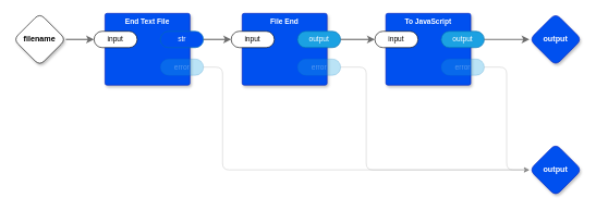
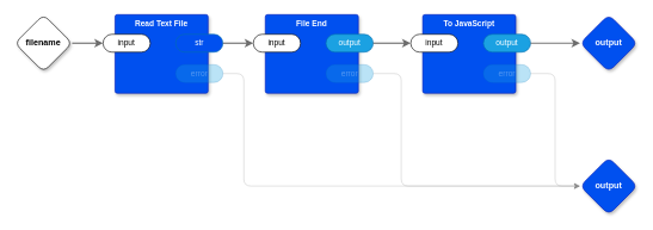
- <mxCell id="11" value="End Text File" style="rounded=1;whiteSpace=wrap;html=1;sketch=0;container=1;recursiveResize=0;verticalAlign=top;arcSize=6;fontStyle=1;autosize=0;points=[];absoluteArcSize=1;shadow=1;strokeColor=#001DBC;fillColor=#0050ef;fontColor=#ffffff;fontFamily=Helvetica;fontSize=11;" vertex="1" parent="1"><mxGeometry x="160" y="20" width="130" height="110" as="geometry"><mxRectangle x="-98" y="-1230" width="99" height="26" as="alternateBounds" /></mxGeometry></mxCell>
+ <mxCell id="11" value="Read Text File" style="rounded=1;whiteSpace=wrap;html=1;sketch=0;container=1;recursiveResize=0;verticalAlign=top;arcSize=6;fontStyle=1;autosize=0;points=[];absoluteArcSize=1;shadow=1;strokeColor=#001DBC;fillColor=#0050ef;fontColor=#ffffff;fontFamily=Helvetica;fontSize=11;" vertex="1" parent="1"><mxGeometry x="160" y="20" width="130" height="110" as="geometry"><mxRectangle x="-98" y="-1230" width="99" height="26" as="alternateBounds" /></mxGeometry></mxCell>
